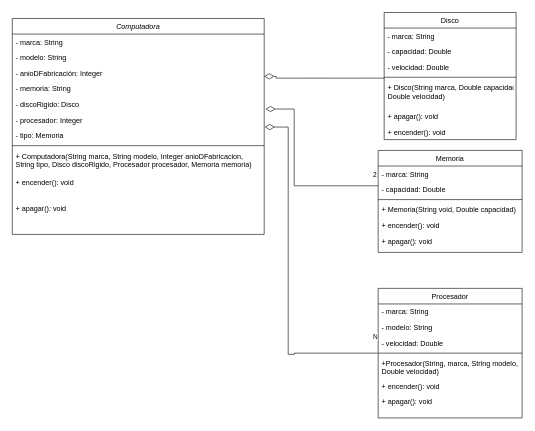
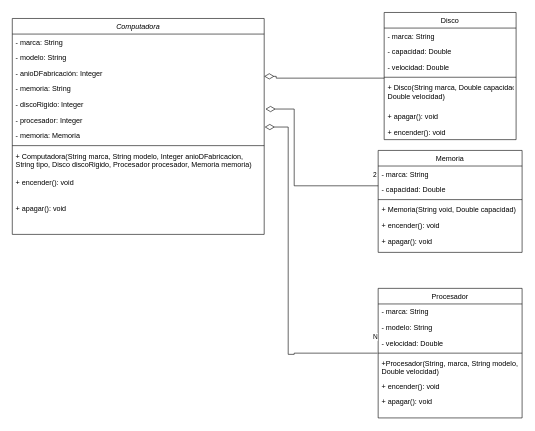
- <mxCell id="7" value="- discoRigido: Disco" style="text;align=left;verticalAlign=top;spacingLeft=4;spacingRight=4;overflow=hidden;rotatable=0;points=[[0,0.5],[1,0.5]];portConstraint=eastwest;rounded=0;shadow=0;html=0;" vertex="1" parent="2"><mxGeometry y="130" width="420" height="26" as="geometry" /></mxCell>
+ <mxCell id="7" value="- discoRigido: Integer" style="text;align=left;verticalAlign=top;spacingLeft=4;spacingRight=4;overflow=hidden;rotatable=0;points=[[0,0.5],[1,0.5]];portConstraint=eastwest;rounded=0;shadow=0;html=0;" vertex="1" parent="2"><mxGeometry y="130" width="420" height="26" as="geometry" /></mxCell>
- <mxCell id="9" value="- tipo: Memoria" style="text;align=left;verticalAlign=top;spacingLeft=4;spacingRight=4;overflow=hidden;rotatable=0;points=[[0,0.5],[1,0.5]];portConstraint=eastwest;rounded=0;shadow=0;html=0;" vertex="1" parent="2"><mxGeometry y="182" width="420" height="26" as="geometry" /></mxCell>
+ <mxCell id="9" value="- memoria: Memoria" style="text;align=left;verticalAlign=top;spacingLeft=4;spacingRight=4;overflow=hidden;rotatable=0;points=[[0,0.5],[1,0.5]];portConstraint=eastwest;rounded=0;shadow=0;html=0;" vertex="1" parent="2"><mxGeometry y="182" width="420" height="26" as="geometry" /></mxCell>
